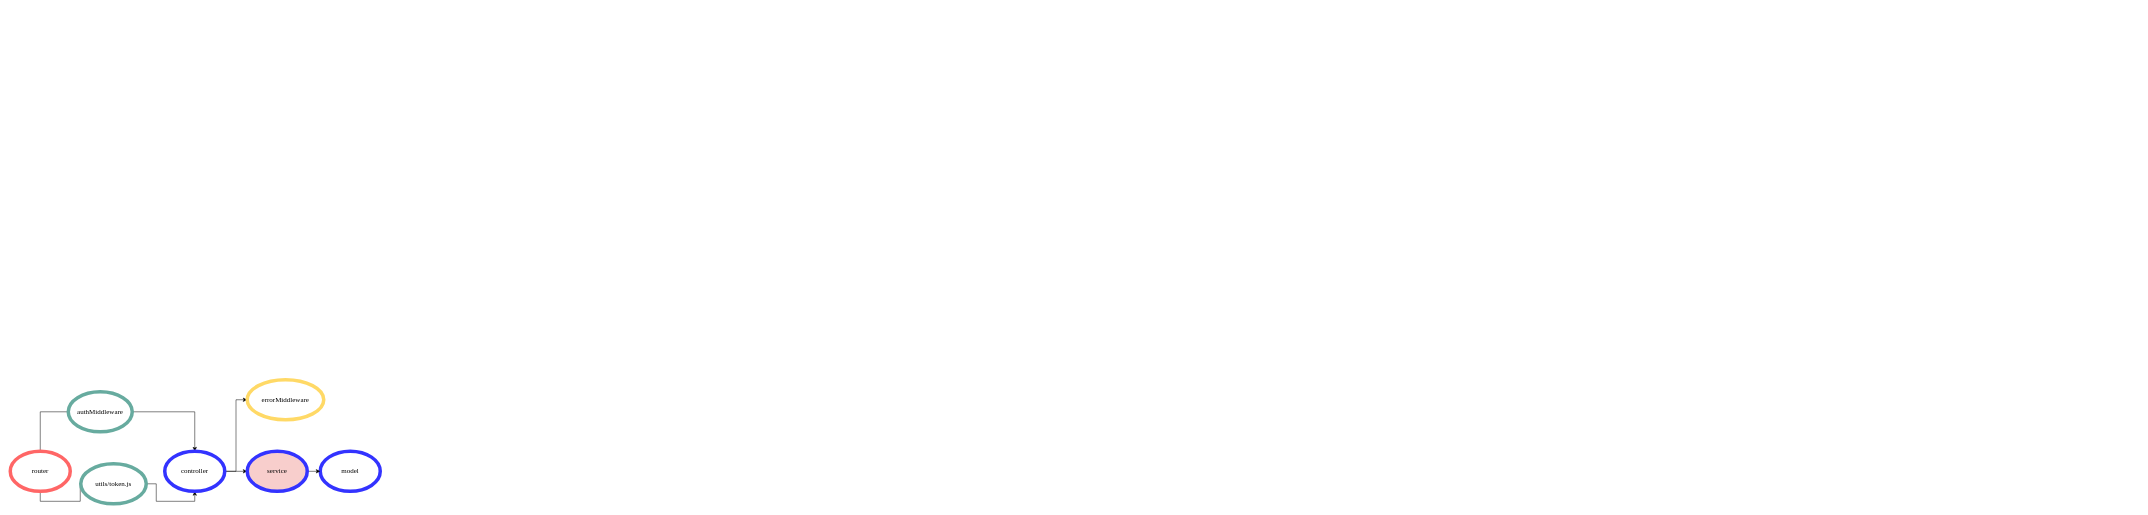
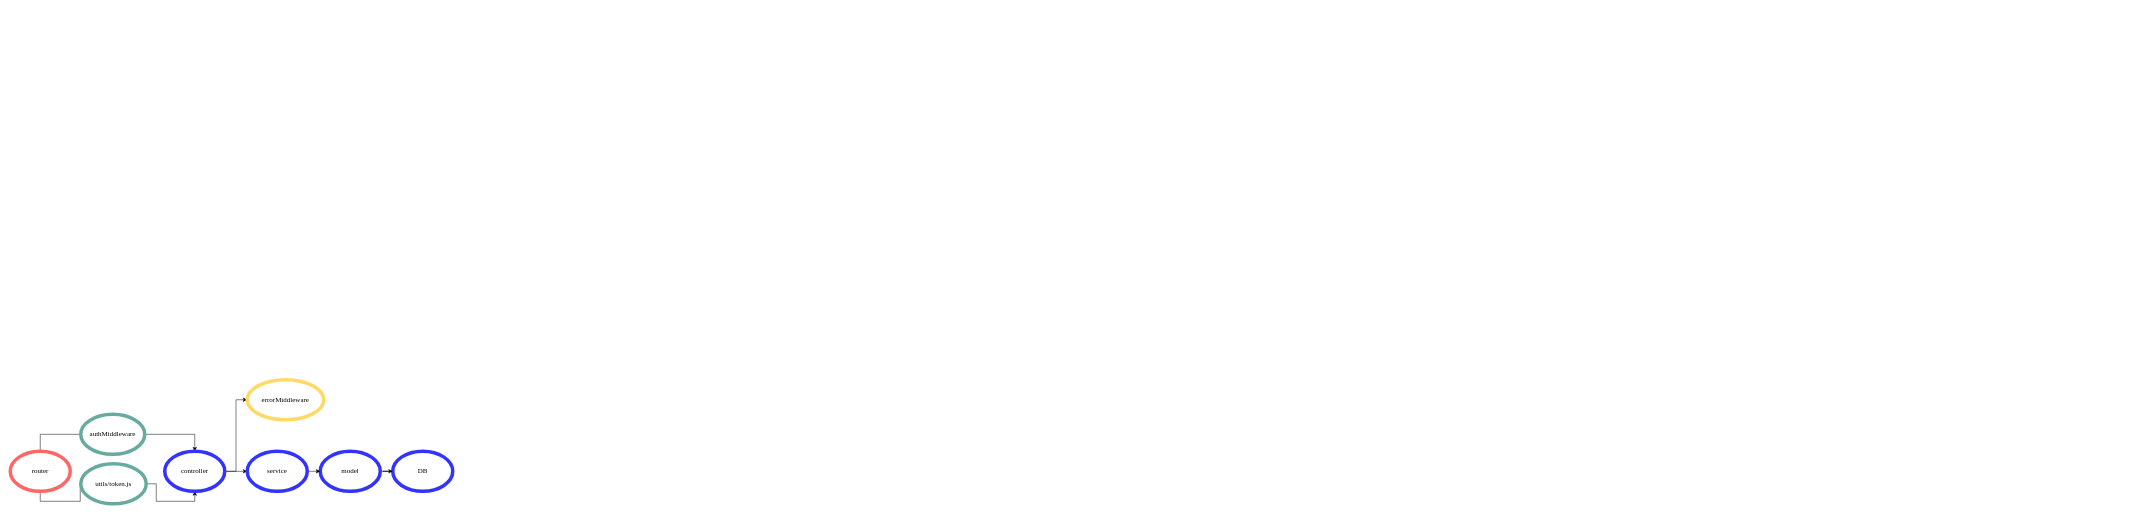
- <mxCell id="9" value="authMiddleware" style="ellipse;whiteSpace=wrap;html=1;strokeWidth=7;strokeColor=#67AB9F;fontSize=14;fontStyle=0;fontFamily=Lucida Console;" parent="1" vertex="1"><mxGeometry x="136" y="783.11" width="128" height="80" as="geometry" /></mxCell>
+ <mxCell id="9" value="authMiddleware" style="ellipse;whiteSpace=wrap;html=1;strokeWidth=7;strokeColor=#67AB9F;fontSize=14;fontStyle=0;fontFamily=Lucida Console;" parent="1" vertex="1"><mxGeometry x="161" y="828.11" width="128" height="80" as="geometry" /></mxCell>
- <mxCell id="19" value="service" style="ellipse;whiteSpace=wrap;html=1;strokeWidth=7;strokeColor=#3333FF;fontSize=14;fontStyle=0;fontFamily=Lucida Console;fillColor=#f8cecc;" parent="1" vertex="1"><mxGeometry x="494" y="902.111" width="120" height="80" as="geometry" /></mxCell>
+ <mxCell id="19" value="service" style="ellipse;whiteSpace=wrap;html=1;strokeWidth=7;strokeColor=#3333FF;fontSize=14;fontStyle=0;fontFamily=Lucida Console;" parent="1" vertex="1"><mxGeometry x="494" y="902.111" width="120" height="80" as="geometry" /></mxCell>
+ <mxCell id="16" value="" style="edgeStyle=orthogonalEdgeStyle;rounded=0;orthogonalLoop=1;jettySize=auto;html=1;" parent="1" source="17" target="12" edge="1"><mxGeometry relative="1" as="geometry" /></mxCell>
+ <mxCell id="12" value="DB" style="ellipse;whiteSpace=wrap;html=1;strokeWidth=7;strokeColor=#3333FF;fontSize=14;fontStyle=0;fontFamily=Lucida Console;" parent="1" vertex="1"><mxGeometry x="785" y="902.111" width="120" height="80" as="geometry" /></mxCell>
